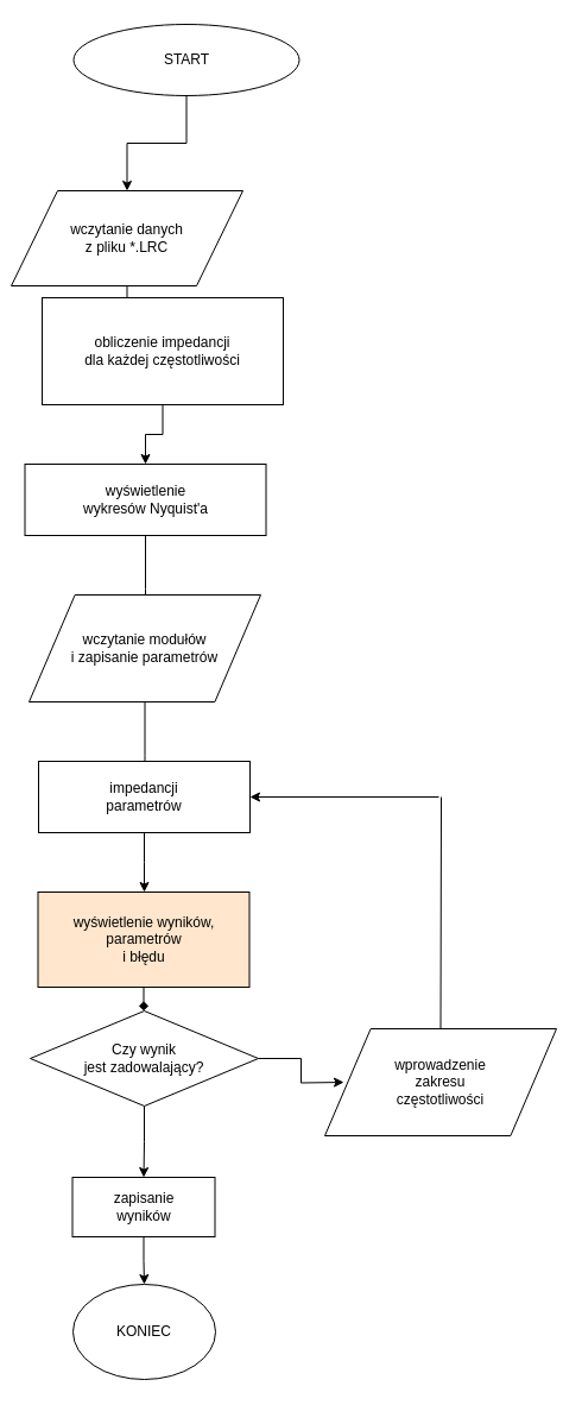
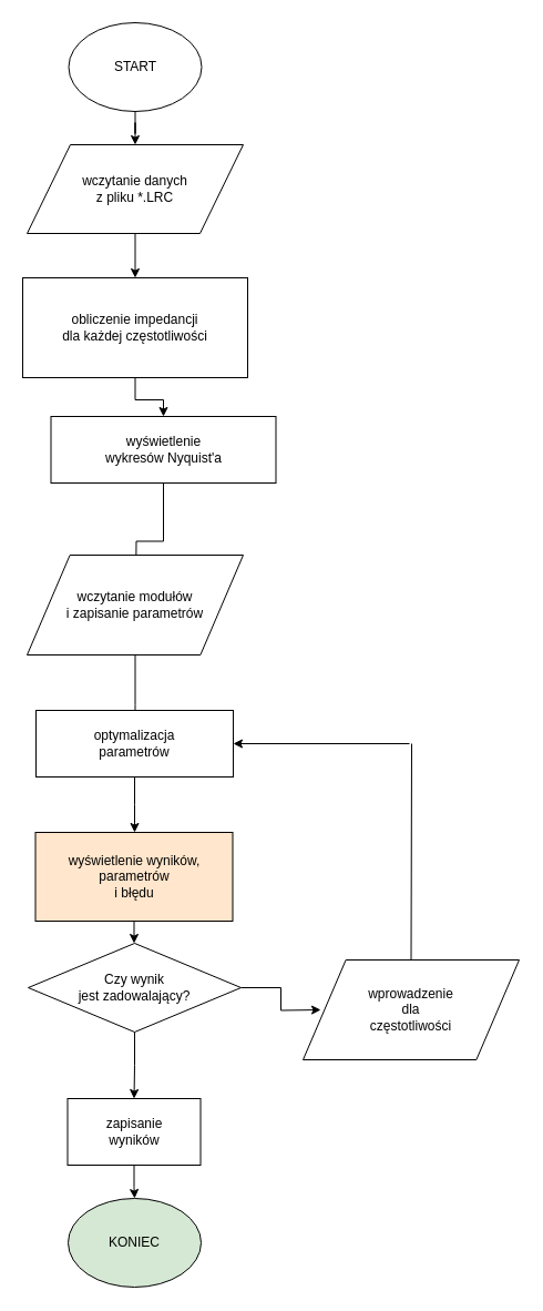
- <mxCell id="3" value="START" style="ellipse;whiteSpace=wrap;html=1;" parent="1" vertex="1"><mxGeometry x="61.5" y="20" width="190" height="60" as="geometry" /></mxCell>
+ <mxCell id="3" value="START" style="ellipse;whiteSpace=wrap;html=1;" parent="1" vertex="1"><mxGeometry x="61.5" y="20" width="120" height="80" as="geometry" /></mxCell>
- <mxCell id="5" value="&lt;div&gt;wczytanie danych &lt;br&gt;&lt;/div&gt;&lt;div&gt;z pliku *.LRC&lt;/div&gt;" style="shape=parallelogram;perimeter=parallelogramPerimeter;whiteSpace=wrap;html=1;" parent="1" vertex="1"><mxGeometry x="9" y="160" width="195" height="80" as="geometry" /></mxCell>
+ <mxCell id="5" value="&lt;div&gt;wczytanie danych &lt;br&gt;&lt;/div&gt;&lt;div&gt;z pliku *.LRC&lt;/div&gt;" style="shape=parallelogram;perimeter=parallelogramPerimeter;whiteSpace=wrap;html=1;" parent="1" vertex="1"><mxGeometry x="24" y="130" width="195" height="80" as="geometry" /></mxCell>
- <mxCell id="7" value="&lt;div&gt;obliczenie impedancji&lt;/div&gt;&lt;div&gt;dla każdej częstotliwości&lt;br&gt;&lt;/div&gt;" style="rounded=0;whiteSpace=wrap;html=1;" parent="1" vertex="1"><mxGeometry x="35" y="250" width="203" height="90" as="geometry" /></mxCell>
+ <mxCell id="7" value="&lt;div&gt;obliczenie impedancji&lt;/div&gt;&lt;div&gt;dla każdej częstotliwości&lt;br&gt;&lt;/div&gt;" style="rounded=0;whiteSpace=wrap;html=1;" parent="1" vertex="1"><mxGeometry x="20" y="250" width="203" height="90" as="geometry" /></mxCell>
- <mxCell id="9" value="&lt;div&gt;wyświetlenie &lt;br&gt;wykresów Nyquist'a&lt;br&gt;&lt;/div&gt;" style="rounded=0;whiteSpace=wrap;html=1;" parent="1" vertex="1"><mxGeometry x="20.5" y="390" width="203" height="60" as="geometry" /></mxCell>
+ <mxCell id="9" value="&lt;div&gt;wyświetlenie &lt;br&gt;wykresów Nyquist'a&lt;br&gt;&lt;/div&gt;" style="rounded=0;whiteSpace=wrap;html=1;" parent="1" vertex="1"><mxGeometry x="45.5" y="375" width="203" height="60" as="geometry" /></mxCell>
- <mxCell id="13" value="impedancji&lt;br&gt;parametrów" style="rounded=0;whiteSpace=wrap;html=1;" parent="1" vertex="1"><mxGeometry x="32" y="640" width="178" height="60" as="geometry" /></mxCell>
+ <mxCell id="13" value="optymalizacja&lt;br&gt;parametrów" style="rounded=0;whiteSpace=wrap;html=1;" parent="1" vertex="1"><mxGeometry x="32" y="640" width="178" height="60" as="geometry" /></mxCell>
- <mxCell id="14" value="" style="edgeStyle=orthogonalEdgeStyle;rounded=0;orthogonalLoop=1;jettySize=auto;html=1;endArrow=diamond;" parent="1" source="15" target="18" edge="1"><mxGeometry relative="1" as="geometry" /></mxCell>
+ <mxCell id="14" value="" style="edgeStyle=orthogonalEdgeStyle;rounded=0;orthogonalLoop=1;jettySize=auto;html=1;" parent="1" source="15" target="18" edge="1"><mxGeometry relative="1" as="geometry" /></mxCell>
- <mxCell id="22" value="wprowadzenie&lt;br&gt;zakresu&lt;br&gt;częstotliwości" style="shape=parallelogram;perimeter=parallelogramPerimeter;whiteSpace=wrap;html=1;size=0.198;" vertex="1" parent="1"><mxGeometry x="273" y="865" width="195" height="90" as="geometry" /></mxCell>
+ <mxCell id="22" value="wprowadzenie&lt;br&gt;dla&lt;br&gt;częstotliwości" style="shape=parallelogram;perimeter=parallelogramPerimeter;whiteSpace=wrap;html=1;size=0.198;" vertex="1" parent="1"><mxGeometry x="273" y="865" width="195" height="90" as="geometry" /></mxCell>
- <mxCell id="20" value="&lt;div&gt;zapisanie &lt;br&gt;&lt;/div&gt;&lt;div&gt;wyników&lt;/div&gt;" style="rounded=0;whiteSpace=wrap;html=1;" parent="1" vertex="1"><mxGeometry x="60.5" y="990" width="120" height="50" as="geometry" /></mxCell>
+ <mxCell id="20" value="&lt;div&gt;zapisanie &lt;br&gt;&lt;/div&gt;&lt;div&gt;wyników&lt;/div&gt;" style="rounded=0;whiteSpace=wrap;html=1;" parent="1" vertex="1"><mxGeometry x="60.5" y="990" width="120" height="60" as="geometry" /></mxCell>
- <mxCell id="21" value="&lt;div&gt;KONIEC&lt;/div&gt;" style="ellipse;whiteSpace=wrap;html=1;" parent="1" vertex="1"><mxGeometry x="61" y="1080" width="120" height="80" as="geometry" /></mxCell>
+ <mxCell id="21" value="&lt;div&gt;KONIEC&lt;/div&gt;" style="ellipse;whiteSpace=wrap;html=1;fillColor=#d5e8d4;" parent="1" vertex="1"><mxGeometry x="61" y="1080" width="120" height="80" as="geometry" /></mxCell>
